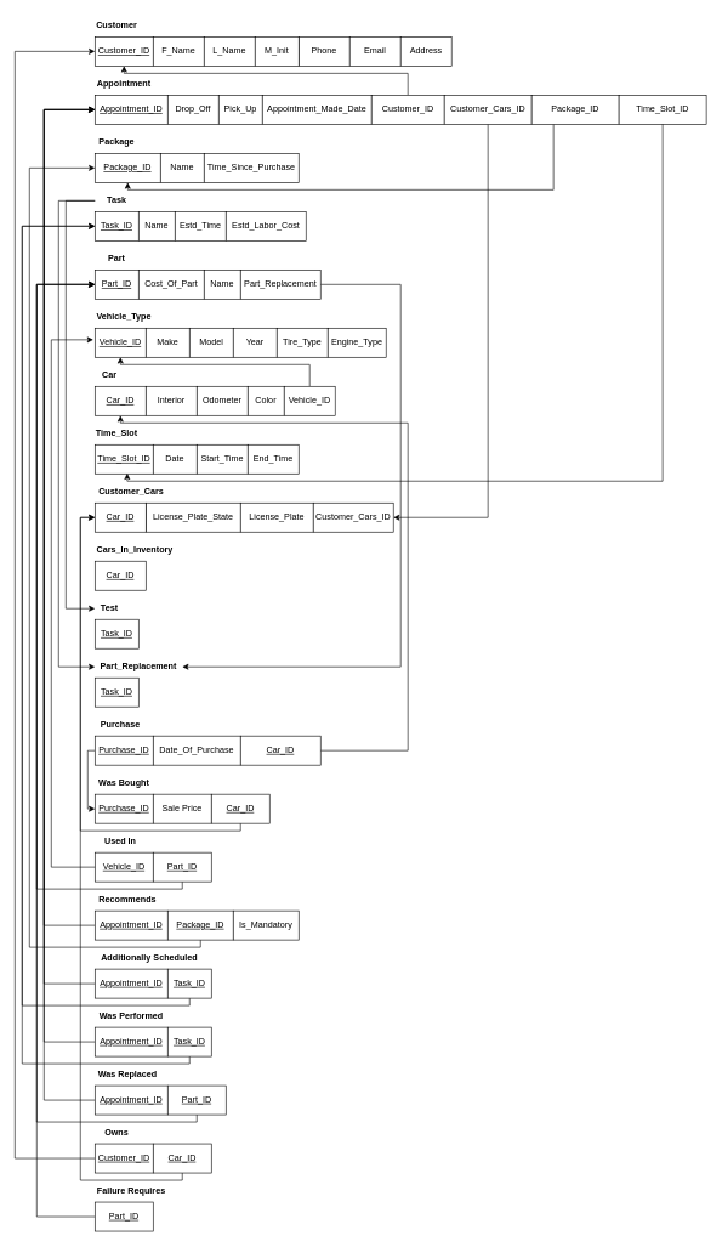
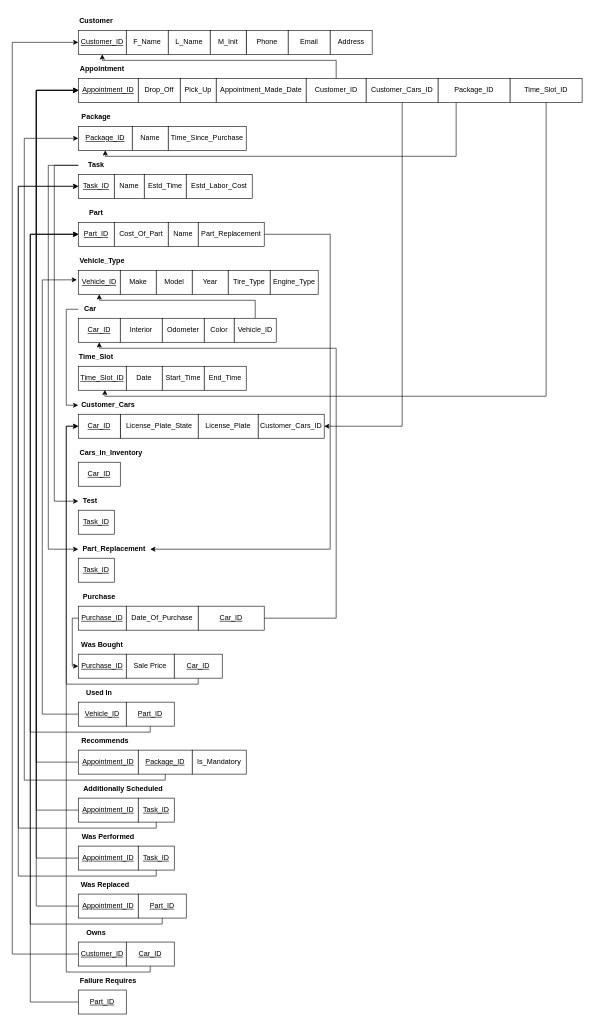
+ <mxCell id="37" style="edgeStyle=orthogonalEdgeStyle;rounded=0;orthogonalLoop=1;jettySize=auto;html=1;entryX=0;entryY=0.5;entryDx=0;entryDy=0;" edge="1" parent="1" source="38" target="48"><mxGeometry relative="1" as="geometry"><Array as="points"><mxPoint x="110" y="515" /><mxPoint x="110" y="675" /></Array></mxGeometry></mxCell>
